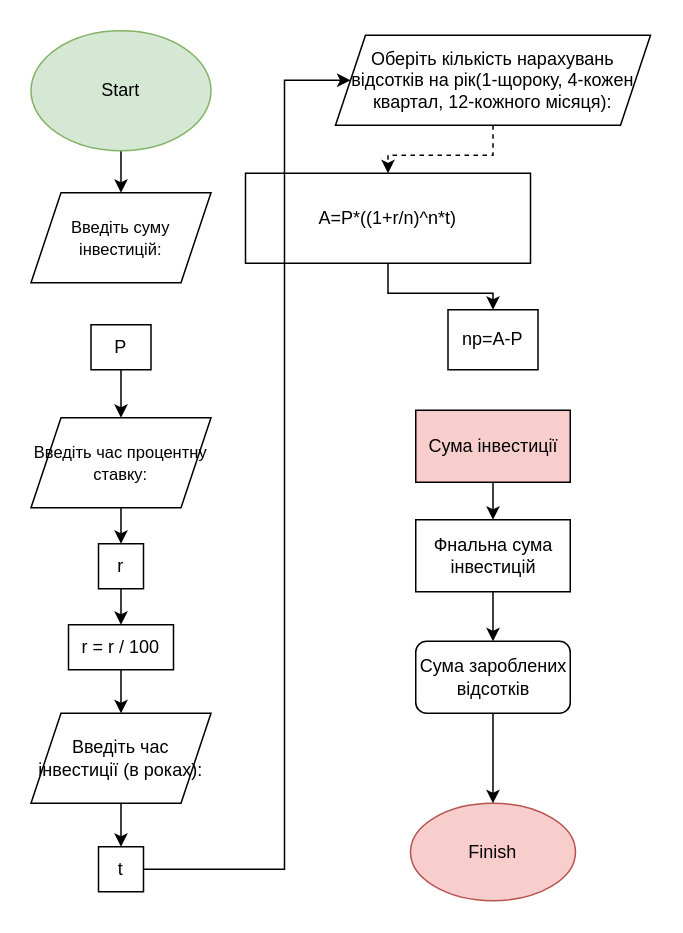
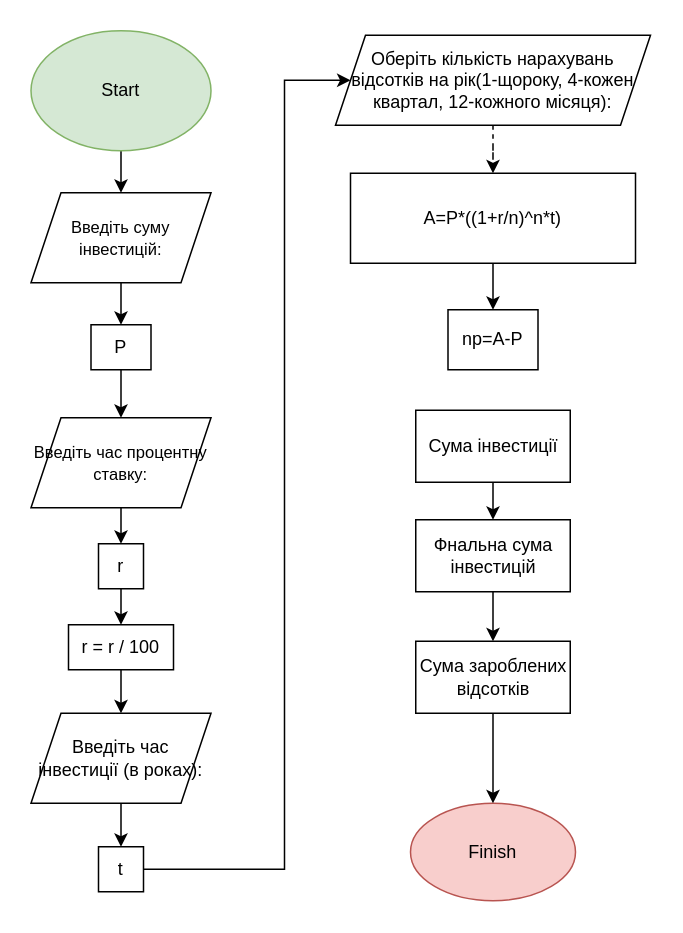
- <mxCell id="16" value="A=P*((1+r/n)^n*t)" style="whiteSpace=wrap;html=1;" parent="1" vertex="1"><mxGeometry x="163" y="115" width="190" height="60" as="geometry" /></mxCell>
+ <mxCell id="16" value="A=P*((1+r/n)^n*t)" style="whiteSpace=wrap;html=1;" parent="1" vertex="1"><mxGeometry x="233" y="115" width="190" height="60" as="geometry" /></mxCell>
+ <mxCell id="4" value="" style="edgeStyle=orthogonalEdgeStyle;rounded=0;orthogonalLoop=1;jettySize=auto;html=1;" parent="1" source="5" target="18" edge="1"><mxGeometry relative="1" as="geometry" /></mxCell>
- <mxCell id="26" value="Сума інвестиції" style="rounded=0;whiteSpace=wrap;html=1;fillColor=#f8cecc;" parent="1" vertex="1"><mxGeometry x="276.5" y="273" width="103" height="48" as="geometry" /></mxCell>
+ <mxCell id="26" value="Сума інвестиції" style="rounded=0;whiteSpace=wrap;html=1;" parent="1" vertex="1"><mxGeometry x="276.5" y="273" width="103" height="48" as="geometry" /></mxCell>
- <mxCell id="30" value="Сума зароблених відсотків" style="whiteSpace=wrap;html=1;rounded=1;" parent="1" vertex="1"><mxGeometry x="276.5" y="427" width="103" height="48" as="geometry" /></mxCell>
+ <mxCell id="30" value="Сума зароблених відсотків" style="rounded=0;whiteSpace=wrap;html=1;" parent="1" vertex="1"><mxGeometry x="276.5" y="427" width="103" height="48" as="geometry" /></mxCell>
